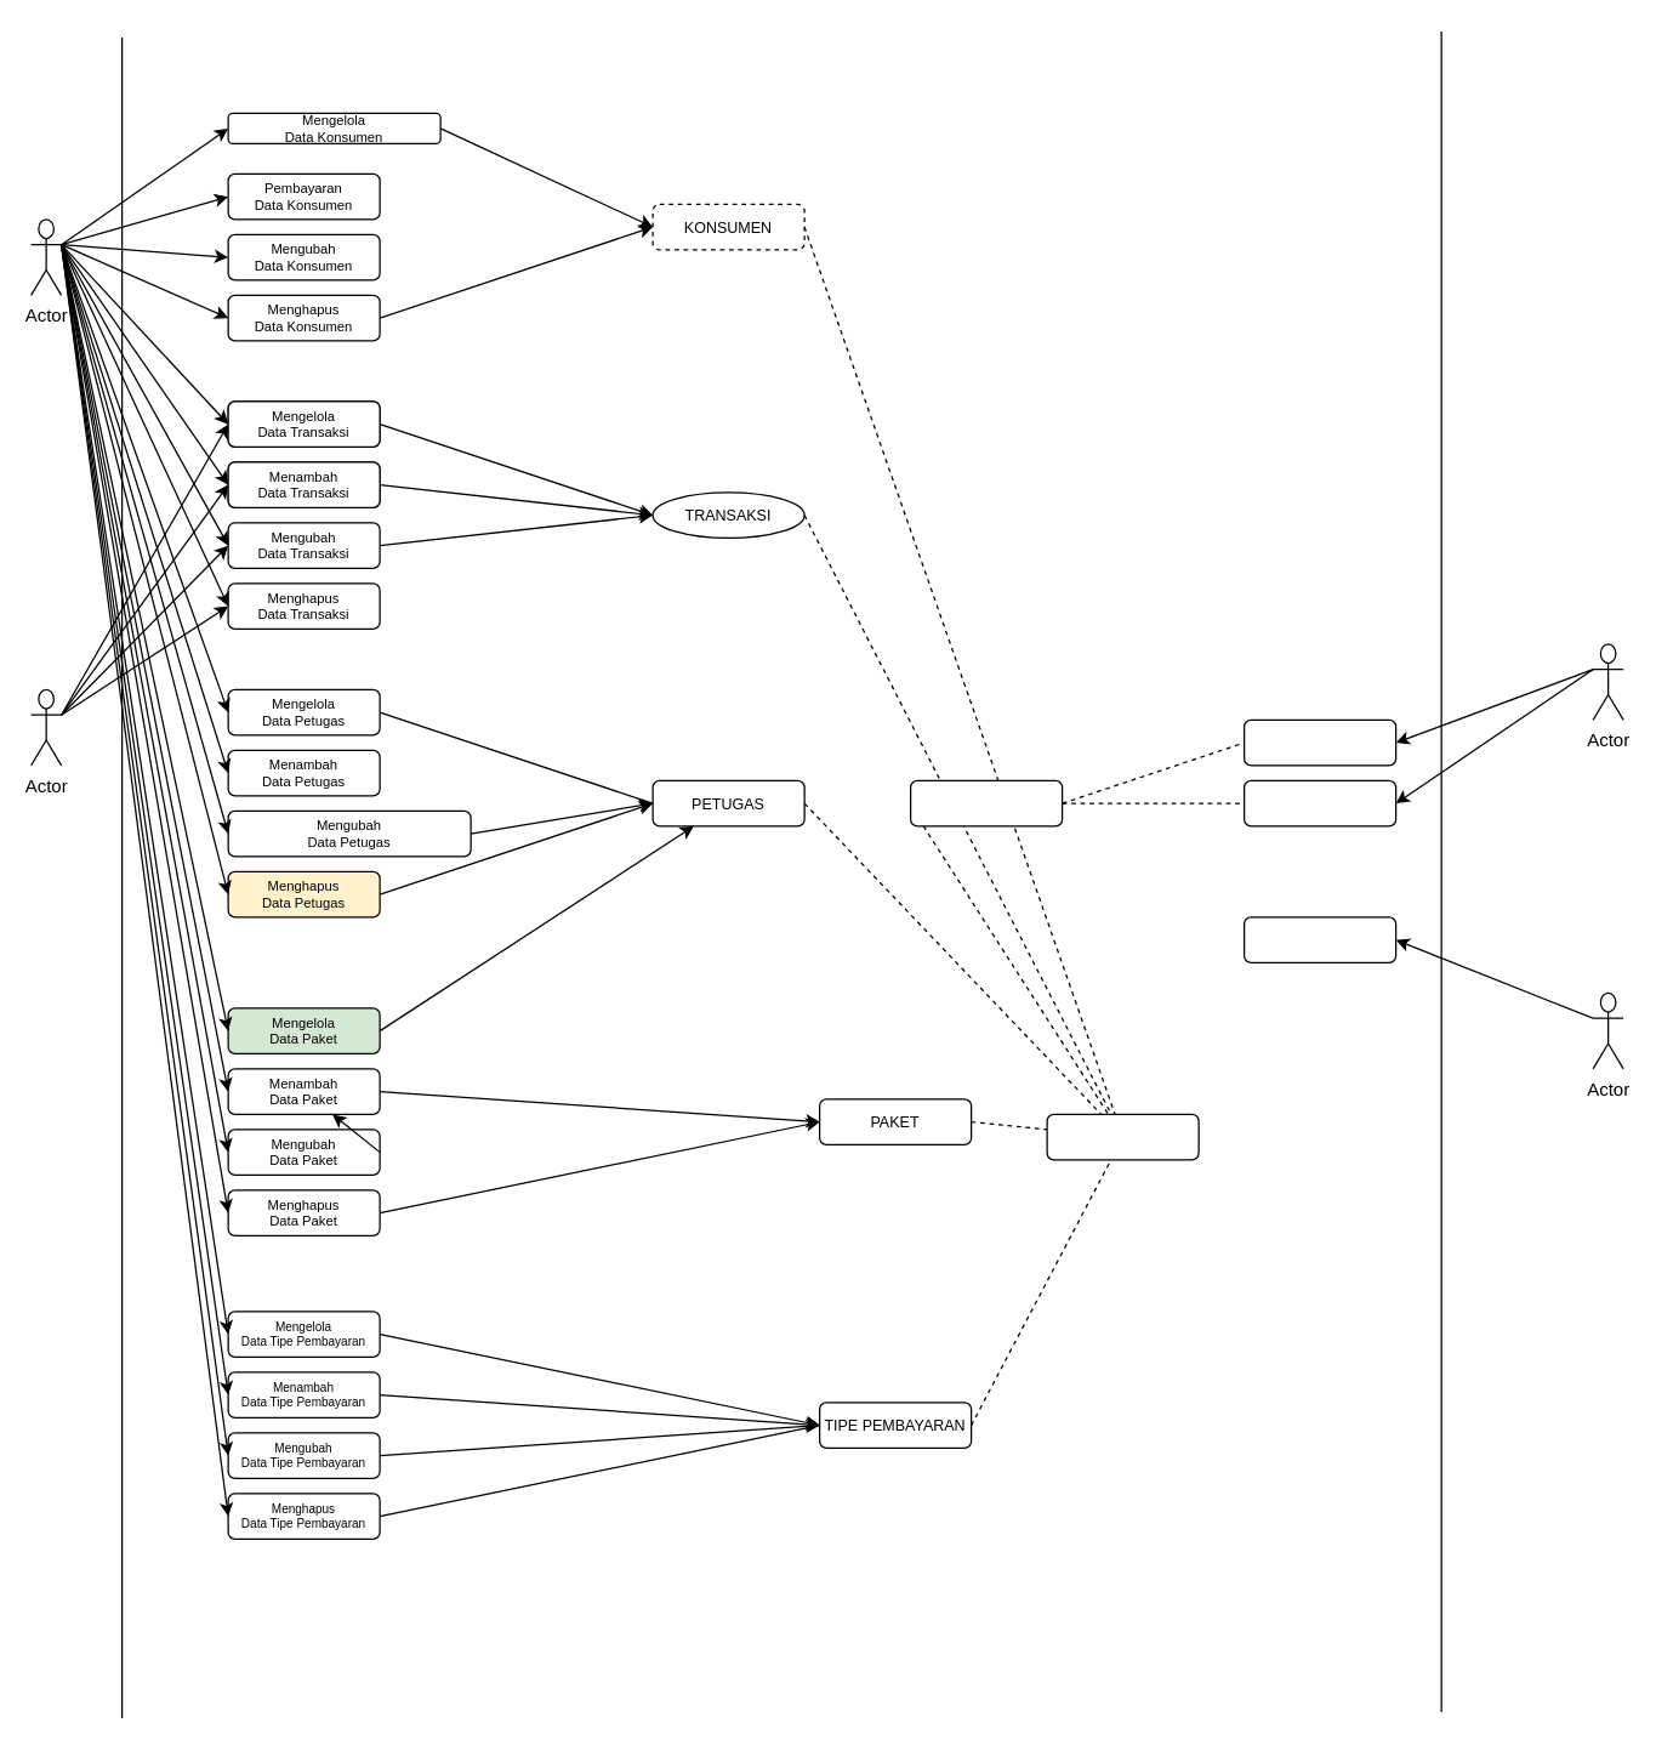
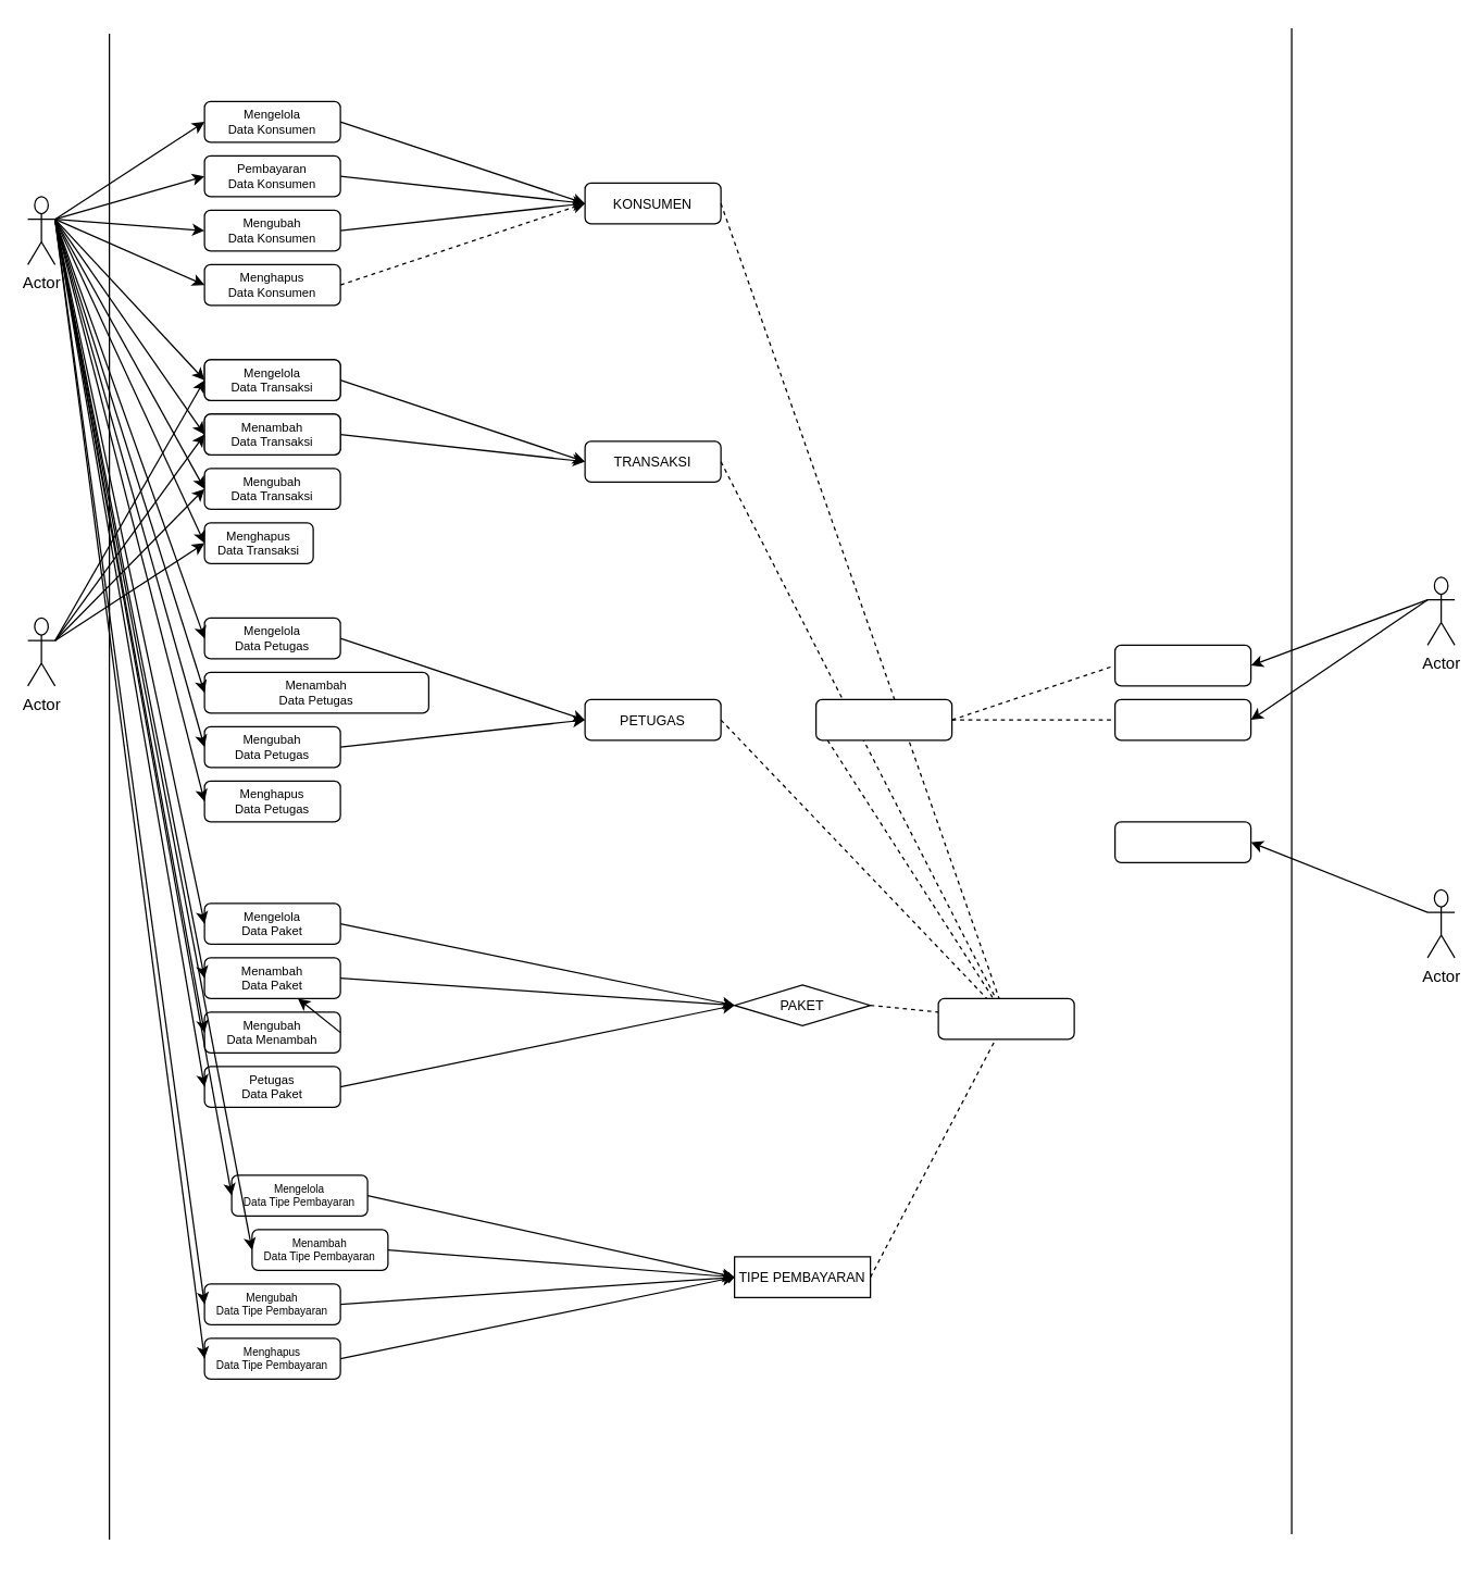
- <mxCell id="6" value="&lt;div&gt;Mengelola &lt;br&gt;&lt;/div&gt;&lt;div&gt;Data Konsumen&lt;/div&gt;" style="rounded=1;whiteSpace=wrap;html=1;fontSize=9;" vertex="1" parent="1"><mxGeometry x="150" y="74" width="140" height="20" as="geometry" /></mxCell>
+ <mxCell id="6" value="&lt;div&gt;Mengelola &lt;br&gt;&lt;/div&gt;&lt;div&gt;Data Konsumen&lt;/div&gt;" style="rounded=1;whiteSpace=wrap;html=1;fontSize=9;" vertex="1" parent="1"><mxGeometry x="150" y="74" width="100" height="30" as="geometry" /></mxCell>
+ <mxCell id="65" value="" style="endArrow=classic;html=1;rounded=0;exitX=1;exitY=0.5;exitDx=0;exitDy=0;entryX=0;entryY=0.5;entryDx=0;entryDy=0;" edge="1" parent="1" source="7" target="2"><mxGeometry width="50" height="50" relative="1" as="geometry"><mxPoint x="310" y="364" as="sourcePoint" /><mxPoint x="360" y="314" as="targetPoint" /></mxGeometry></mxCell>
- <mxCell id="2" value="KONSUMEN" style="rounded=1;whiteSpace=wrap;html=1;fontSize=10;dashed=1;" vertex="1" parent="1"><mxGeometry x="430" y="134" width="100" height="30" as="geometry" /></mxCell>
+ <mxCell id="2" value="KONSUMEN" style="rounded=1;whiteSpace=wrap;html=1;fontSize=10;" vertex="1" parent="1"><mxGeometry x="430" y="134" width="100" height="30" as="geometry" /></mxCell>
+ <mxCell id="66" value="" style="endArrow=classic;html=1;rounded=0;exitX=1;exitY=0.5;exitDx=0;exitDy=0;entryX=0;entryY=0.5;entryDx=0;entryDy=0;" edge="1" parent="1" source="8" target="2"><mxGeometry width="50" height="50" relative="1" as="geometry"><mxPoint x="320" y="374" as="sourcePoint" /><mxPoint x="370" y="324" as="targetPoint" /></mxGeometry></mxCell>
- <mxCell id="67" value="" style="endArrow=classic;html=1;rounded=0;exitX=1;exitY=0.5;exitDx=0;exitDy=0;entryX=0;entryY=0.5;entryDx=0;entryDy=0;" edge="1" parent="1" source="9" target="2"><mxGeometry width="50" height="50" relative="1" as="geometry"><mxPoint x="330" y="384" as="sourcePoint" /><mxPoint x="380" y="334" as="targetPoint" /></mxGeometry></mxCell>
+ <mxCell id="67" value="" style="endArrow=classic;html=1;rounded=0;exitX=1;exitY=0.5;exitDx=0;exitDy=0;entryX=0;entryY=0.5;entryDx=0;entryDy=0;dashed=1;" edge="1" parent="1" source="9" target="2"><mxGeometry width="50" height="50" relative="1" as="geometry"><mxPoint x="330" y="384" as="sourcePoint" /><mxPoint x="380" y="334" as="targetPoint" /></mxGeometry></mxCell>
- <mxCell id="51" value="TRANSAKSI" style="ellipse;whiteSpace=wrap;html=1;fontSize=10;" vertex="1" parent="1"><mxGeometry x="430" y="324" width="100" height="30" as="geometry" /></mxCell>
+ <mxCell id="51" value="TRANSAKSI" style="rounded=1;whiteSpace=wrap;html=1;fontSize=10;" vertex="1" parent="1"><mxGeometry x="430" y="324" width="100" height="30" as="geometry" /></mxCell>
- <mxCell id="70" value="" style="endArrow=classic;html=1;rounded=0;exitX=1;exitY=0.5;exitDx=0;exitDy=0;entryX=0;entryY=0.5;entryDx=0;entryDy=0;" edge="1" parent="1" source="11" target="51"><mxGeometry width="50" height="50" relative="1" as="geometry"><mxPoint x="360" y="414" as="sourcePoint" /><mxPoint x="410" y="364" as="targetPoint" /></mxGeometry></mxCell>
- <mxCell id="10" value="&lt;div style=&quot;font-size: 9px;&quot;&gt;Menghapus&lt;/div&gt;&lt;div style=&quot;font-size: 9px;&quot;&gt;Data Transaksi&lt;/div&gt;" style="rounded=1;whiteSpace=wrap;html=1;fontSize=9;" vertex="1" parent="1"><mxGeometry x="150" y="384" width="100" height="30" as="geometry" /></mxCell>
+ <mxCell id="10" value="&lt;div style=&quot;font-size: 9px;&quot;&gt;Menghapus&lt;/div&gt;&lt;div style=&quot;font-size: 9px;&quot;&gt;Data Transaksi&lt;/div&gt;" style="rounded=1;whiteSpace=wrap;html=1;fontSize=9;" vertex="1" parent="1"><mxGeometry x="150" y="384" width="80" height="30" as="geometry" /></mxCell>
- <mxCell id="14" value="&lt;div style=&quot;font-size: 9px;&quot;&gt;Menambah&lt;/div&gt;&lt;div style=&quot;font-size: 9px;&quot;&gt;Data Petugas&lt;/div&gt;" style="rounded=1;whiteSpace=wrap;html=1;fontSize=9;" vertex="1" parent="1"><mxGeometry x="150" y="494" width="100" height="30" as="geometry" /></mxCell>
+ <mxCell id="14" value="&lt;div style=&quot;font-size: 9px;&quot;&gt;Menambah&lt;/div&gt;&lt;div style=&quot;font-size: 9px;&quot;&gt;Data Petugas&lt;/div&gt;" style="rounded=1;whiteSpace=wrap;html=1;fontSize=9;" vertex="1" parent="1"><mxGeometry x="150" y="494" width="165" height="30" as="geometry" /></mxCell>
- <mxCell id="71" value="" style="endArrow=none;html=1;rounded=0;exitX=1;exitY=0.5;exitDx=0;exitDy=0;entryX=0;entryY=0.5;entryDx=0;entryDy=0;" edge="1" parent="1" source="17" target="50"><mxGeometry width="50" height="50" relative="1" as="geometry"><mxPoint x="380" y="434" as="sourcePoint" /><mxPoint x="430" y="384" as="targetPoint" /></mxGeometry></mxCell>
+ <mxCell id="71" value="" style="endArrow=classic;html=1;rounded=0;exitX=1;exitY=0.5;exitDx=0;exitDy=0;entryX=0;entryY=0.5;entryDx=0;entryDy=0;" edge="1" parent="1" source="17" target="50"><mxGeometry width="50" height="50" relative="1" as="geometry"><mxPoint x="380" y="434" as="sourcePoint" /><mxPoint x="430" y="384" as="targetPoint" /></mxGeometry></mxCell>
- <mxCell id="16" value="&lt;div style=&quot;font-size: 9px;&quot;&gt;Mengubah&lt;/div&gt;&lt;div style=&quot;font-size: 9px;&quot;&gt;Data Petugas&lt;/div&gt;" style="rounded=1;whiteSpace=wrap;html=1;fontSize=9;" vertex="1" parent="1"><mxGeometry x="150" y="534" width="160" height="30" as="geometry" /></mxCell>
+ <mxCell id="16" value="&lt;div style=&quot;font-size: 9px;&quot;&gt;Mengubah&lt;/div&gt;&lt;div style=&quot;font-size: 9px;&quot;&gt;Data Petugas&lt;/div&gt;" style="rounded=1;whiteSpace=wrap;html=1;fontSize=9;" vertex="1" parent="1"><mxGeometry x="150" y="534" width="100" height="30" as="geometry" /></mxCell>
- <mxCell id="73" value="" style="endArrow=classic;html=1;rounded=0;exitX=1;exitY=0.5;exitDx=0;exitDy=0;entryX=0;entryY=0.5;entryDx=0;entryDy=0;" edge="1" parent="1" source="15" target="50"><mxGeometry width="50" height="50" relative="1" as="geometry"><mxPoint x="410" y="464" as="sourcePoint" /><mxPoint x="460" y="414" as="targetPoint" /></mxGeometry></mxCell>
- <mxCell id="15" value="&lt;div style=&quot;font-size: 9px;&quot;&gt;Menghapus&lt;/div&gt;&lt;div style=&quot;font-size: 9px;&quot;&gt;Data Petugas&lt;/div&gt;" style="rounded=1;whiteSpace=wrap;html=1;fontSize=9;fillColor=#fff2cc;" vertex="1" parent="1"><mxGeometry x="150" y="574" width="100" height="30" as="geometry" /></mxCell>
+ <mxCell id="15" value="&lt;div style=&quot;font-size: 9px;&quot;&gt;Menghapus&lt;/div&gt;&lt;div style=&quot;font-size: 9px;&quot;&gt;Data Petugas&lt;/div&gt;" style="rounded=1;whiteSpace=wrap;html=1;fontSize=9;" vertex="1" parent="1"><mxGeometry x="150" y="574" width="100" height="30" as="geometry" /></mxCell>
- <mxCell id="74" value="" style="endArrow=classic;html=1;rounded=0;exitX=1;exitY=0.5;exitDx=0;exitDy=0;" edge="1" parent="1" source="21" target="50"><mxGeometry width="50" height="50" relative="1" as="geometry"><mxPoint x="420" y="474" as="sourcePoint" /><mxPoint x="470" y="424" as="targetPoint" /></mxGeometry></mxCell>
+ <mxCell id="74" value="" style="endArrow=classic;html=1;rounded=0;exitX=1;exitY=0.5;exitDx=0;exitDy=0;entryX=0;entryY=0.5;entryDx=0;entryDy=0;" edge="1" parent="1" source="21" target="52"><mxGeometry width="50" height="50" relative="1" as="geometry"><mxPoint x="420" y="474" as="sourcePoint" /><mxPoint x="470" y="424" as="targetPoint" /></mxGeometry></mxCell>
- <mxCell id="21" value="&lt;div style=&quot;font-size: 9px;&quot;&gt;Mengelola&lt;/div&gt;&lt;div style=&quot;font-size: 9px;&quot;&gt;Data Paket&lt;br style=&quot;font-size: 9px;&quot;&gt;&lt;/div&gt;" style="rounded=1;whiteSpace=wrap;html=1;fontSize=9;fillColor=#d5e8d4;" vertex="1" parent="1"><mxGeometry x="150" y="664" width="100" height="30" as="geometry" /></mxCell>
+ <mxCell id="21" value="&lt;div style=&quot;font-size: 9px;&quot;&gt;Mengelola&lt;/div&gt;&lt;div style=&quot;font-size: 9px;&quot;&gt;Data Paket&lt;br style=&quot;font-size: 9px;&quot;&gt;&lt;/div&gt;" style="rounded=1;whiteSpace=wrap;html=1;fontSize=9;" vertex="1" parent="1"><mxGeometry x="150" y="664" width="100" height="30" as="geometry" /></mxCell>
- <mxCell id="75" value="" style="endArrow=classic;html=1;rounded=0;exitX=1;exitY=0.5;exitDx=0;exitDy=0;entryX=0;entryY=0.5;entryDx=0;entryDy=0;" edge="1" parent="1" source="20" target="52"><mxGeometry width="50" height="50" relative="1" as="geometry"><mxPoint x="430" y="484" as="sourcePoint" /><mxPoint x="480" y="434" as="targetPoint" /></mxGeometry></mxCell>
+ <mxCell id="75" value="" style="endArrow=open;html=1;rounded=0;exitX=1;exitY=0.5;exitDx=0;exitDy=0;entryX=0;entryY=0.5;entryDx=0;entryDy=0;" edge="1" parent="1" source="20" target="52"><mxGeometry width="50" height="50" relative="1" as="geometry"><mxPoint x="430" y="484" as="sourcePoint" /><mxPoint x="480" y="434" as="targetPoint" /></mxGeometry></mxCell>
- <mxCell id="52" value="PAKET" style="rounded=1;whiteSpace=wrap;html=1;fontSize=10;" vertex="1" parent="1"><mxGeometry x="540" y="724" width="100" height="30" as="geometry" /></mxCell>
+ <mxCell id="52" value="PAKET" style="rhombus;whiteSpace=wrap;html=1;fontSize=10;" vertex="1" parent="1"><mxGeometry x="540" y="724" width="100" height="30" as="geometry" /></mxCell>
- <mxCell id="23" value="&lt;div style=&quot;font-size: 9px;&quot;&gt;Mengubah&lt;/div&gt;&lt;div style=&quot;font-size: 9px;&quot;&gt;Data Paket&lt;/div&gt;" style="rounded=1;whiteSpace=wrap;html=1;fontSize=9;" vertex="1" parent="1"><mxGeometry x="150" y="744" width="100" height="30" as="geometry" /></mxCell>
+ <mxCell id="23" value="&lt;div style=&quot;font-size: 9px;&quot;&gt;Mengubah&lt;/div&gt;&lt;div style=&quot;font-size: 9px;&quot;&gt;Data Menambah&lt;/div&gt;" style="rounded=1;whiteSpace=wrap;html=1;fontSize=9;" vertex="1" parent="1"><mxGeometry x="150" y="744" width="100" height="30" as="geometry" /></mxCell>
- <mxCell id="18" value="&lt;div style=&quot;font-size: 9px;&quot;&gt;Menghapus&lt;/div&gt;&lt;div style=&quot;font-size: 9px;&quot;&gt;Data Paket&lt;/div&gt;" style="rounded=1;whiteSpace=wrap;html=1;fontSize=9;" vertex="1" parent="1"><mxGeometry x="150" y="784" width="100" height="30" as="geometry" /></mxCell>
+ <mxCell id="18" value="&lt;div style=&quot;font-size: 9px;&quot;&gt;Petugas&lt;/div&gt;&lt;div style=&quot;font-size: 9px;&quot;&gt;Data Paket&lt;/div&gt;" style="rounded=1;whiteSpace=wrap;html=1;fontSize=9;" vertex="1" parent="1"><mxGeometry x="150" y="784" width="100" height="30" as="geometry" /></mxCell>
- <mxCell id="25" value="&lt;div style=&quot;font-size: 8px;&quot;&gt;Mengelola&lt;/div&gt;&lt;div style=&quot;font-size: 8px;&quot;&gt;Data Tipe Pembayaran&lt;br style=&quot;font-size: 8px;&quot;&gt;&lt;/div&gt;" style="rounded=1;whiteSpace=wrap;html=1;fontSize=8;" vertex="1" parent="1"><mxGeometry x="150" y="864" width="100" height="30" as="geometry" /></mxCell>
+ <mxCell id="25" value="&lt;div style=&quot;font-size: 8px;&quot;&gt;Mengelola&lt;/div&gt;&lt;div style=&quot;font-size: 8px;&quot;&gt;Data Tipe Pembayaran&lt;br style=&quot;font-size: 8px;&quot;&gt;&lt;/div&gt;" style="rounded=1;whiteSpace=wrap;html=1;fontSize=8;" vertex="1" parent="1"><mxGeometry x="170" y="864" width="100" height="30" as="geometry" /></mxCell>
- <mxCell id="24" value="&lt;div style=&quot;font-size: 8px;&quot;&gt;Menambah&lt;/div&gt;&lt;div style=&quot;font-size: 8px;&quot;&gt;Data Tipe Pembayaran&lt;/div&gt;" style="rounded=1;whiteSpace=wrap;html=1;fontSize=8;" vertex="1" parent="1"><mxGeometry x="150" y="904" width="100" height="30" as="geometry" /></mxCell>
+ <mxCell id="24" value="&lt;div style=&quot;font-size: 8px;&quot;&gt;Menambah&lt;/div&gt;&lt;div style=&quot;font-size: 8px;&quot;&gt;Data Tipe Pembayaran&lt;/div&gt;" style="rounded=1;whiteSpace=wrap;html=1;fontSize=8;" vertex="1" parent="1"><mxGeometry x="185" y="904" width="100" height="30" as="geometry" /></mxCell>
- <mxCell id="53" value="TIPE PEMBAYARAN" style="rounded=1;whiteSpace=wrap;html=1;fontSize=10;" vertex="1" parent="1"><mxGeometry x="540" y="924" width="100" height="30" as="geometry" /></mxCell>
+ <mxCell id="53" value="TIPE PEMBAYARAN" style="whiteSpace=wrap;html=1;fontSize=10;rounded=0;" vertex="1" parent="1"><mxGeometry x="540" y="924" width="100" height="30" as="geometry" /></mxCell>
- <mxCell id="80" value="" style="endArrow=classic;html=1;rounded=0;exitX=1;exitY=0.5;exitDx=0;exitDy=0;entryX=0;entryY=0.5;entryDx=0;entryDy=0;" edge="1" parent="1" source="19" target="53"><mxGeometry width="50" height="50" relative="1" as="geometry"><mxPoint x="450" y="1044" as="sourcePoint" /><mxPoint x="500" y="994" as="targetPoint" /></mxGeometry></mxCell>
+ <mxCell id="80" value="" style="endArrow=diamond;html=1;rounded=0;exitX=1;exitY=0.5;exitDx=0;exitDy=0;entryX=0;entryY=0.5;entryDx=0;entryDy=0;" edge="1" parent="1" source="19" target="53"><mxGeometry width="50" height="50" relative="1" as="geometry"><mxPoint x="450" y="1044" as="sourcePoint" /><mxPoint x="500" y="994" as="targetPoint" /></mxGeometry></mxCell>
- <mxCell id="81" value="" style="endArrow=none;html=1;rounded=0;exitX=1;exitY=0.5;exitDx=0;exitDy=0;entryX=0;entryY=0.5;entryDx=0;entryDy=0;" edge="1" parent="1" source="22" target="53"><mxGeometry width="50" height="50" relative="1" as="geometry"><mxPoint x="460" y="1054" as="sourcePoint" /><mxPoint x="510" y="1004" as="targetPoint" /></mxGeometry></mxCell>
+ <mxCell id="81" value="" style="endArrow=classic;html=1;rounded=0;exitX=1;exitY=0.5;exitDx=0;exitDy=0;entryX=0;entryY=0.5;entryDx=0;entryDy=0;" edge="1" parent="1" source="22" target="53"><mxGeometry width="50" height="50" relative="1" as="geometry"><mxPoint x="460" y="1054" as="sourcePoint" /><mxPoint x="510" y="1004" as="targetPoint" /></mxGeometry></mxCell>
